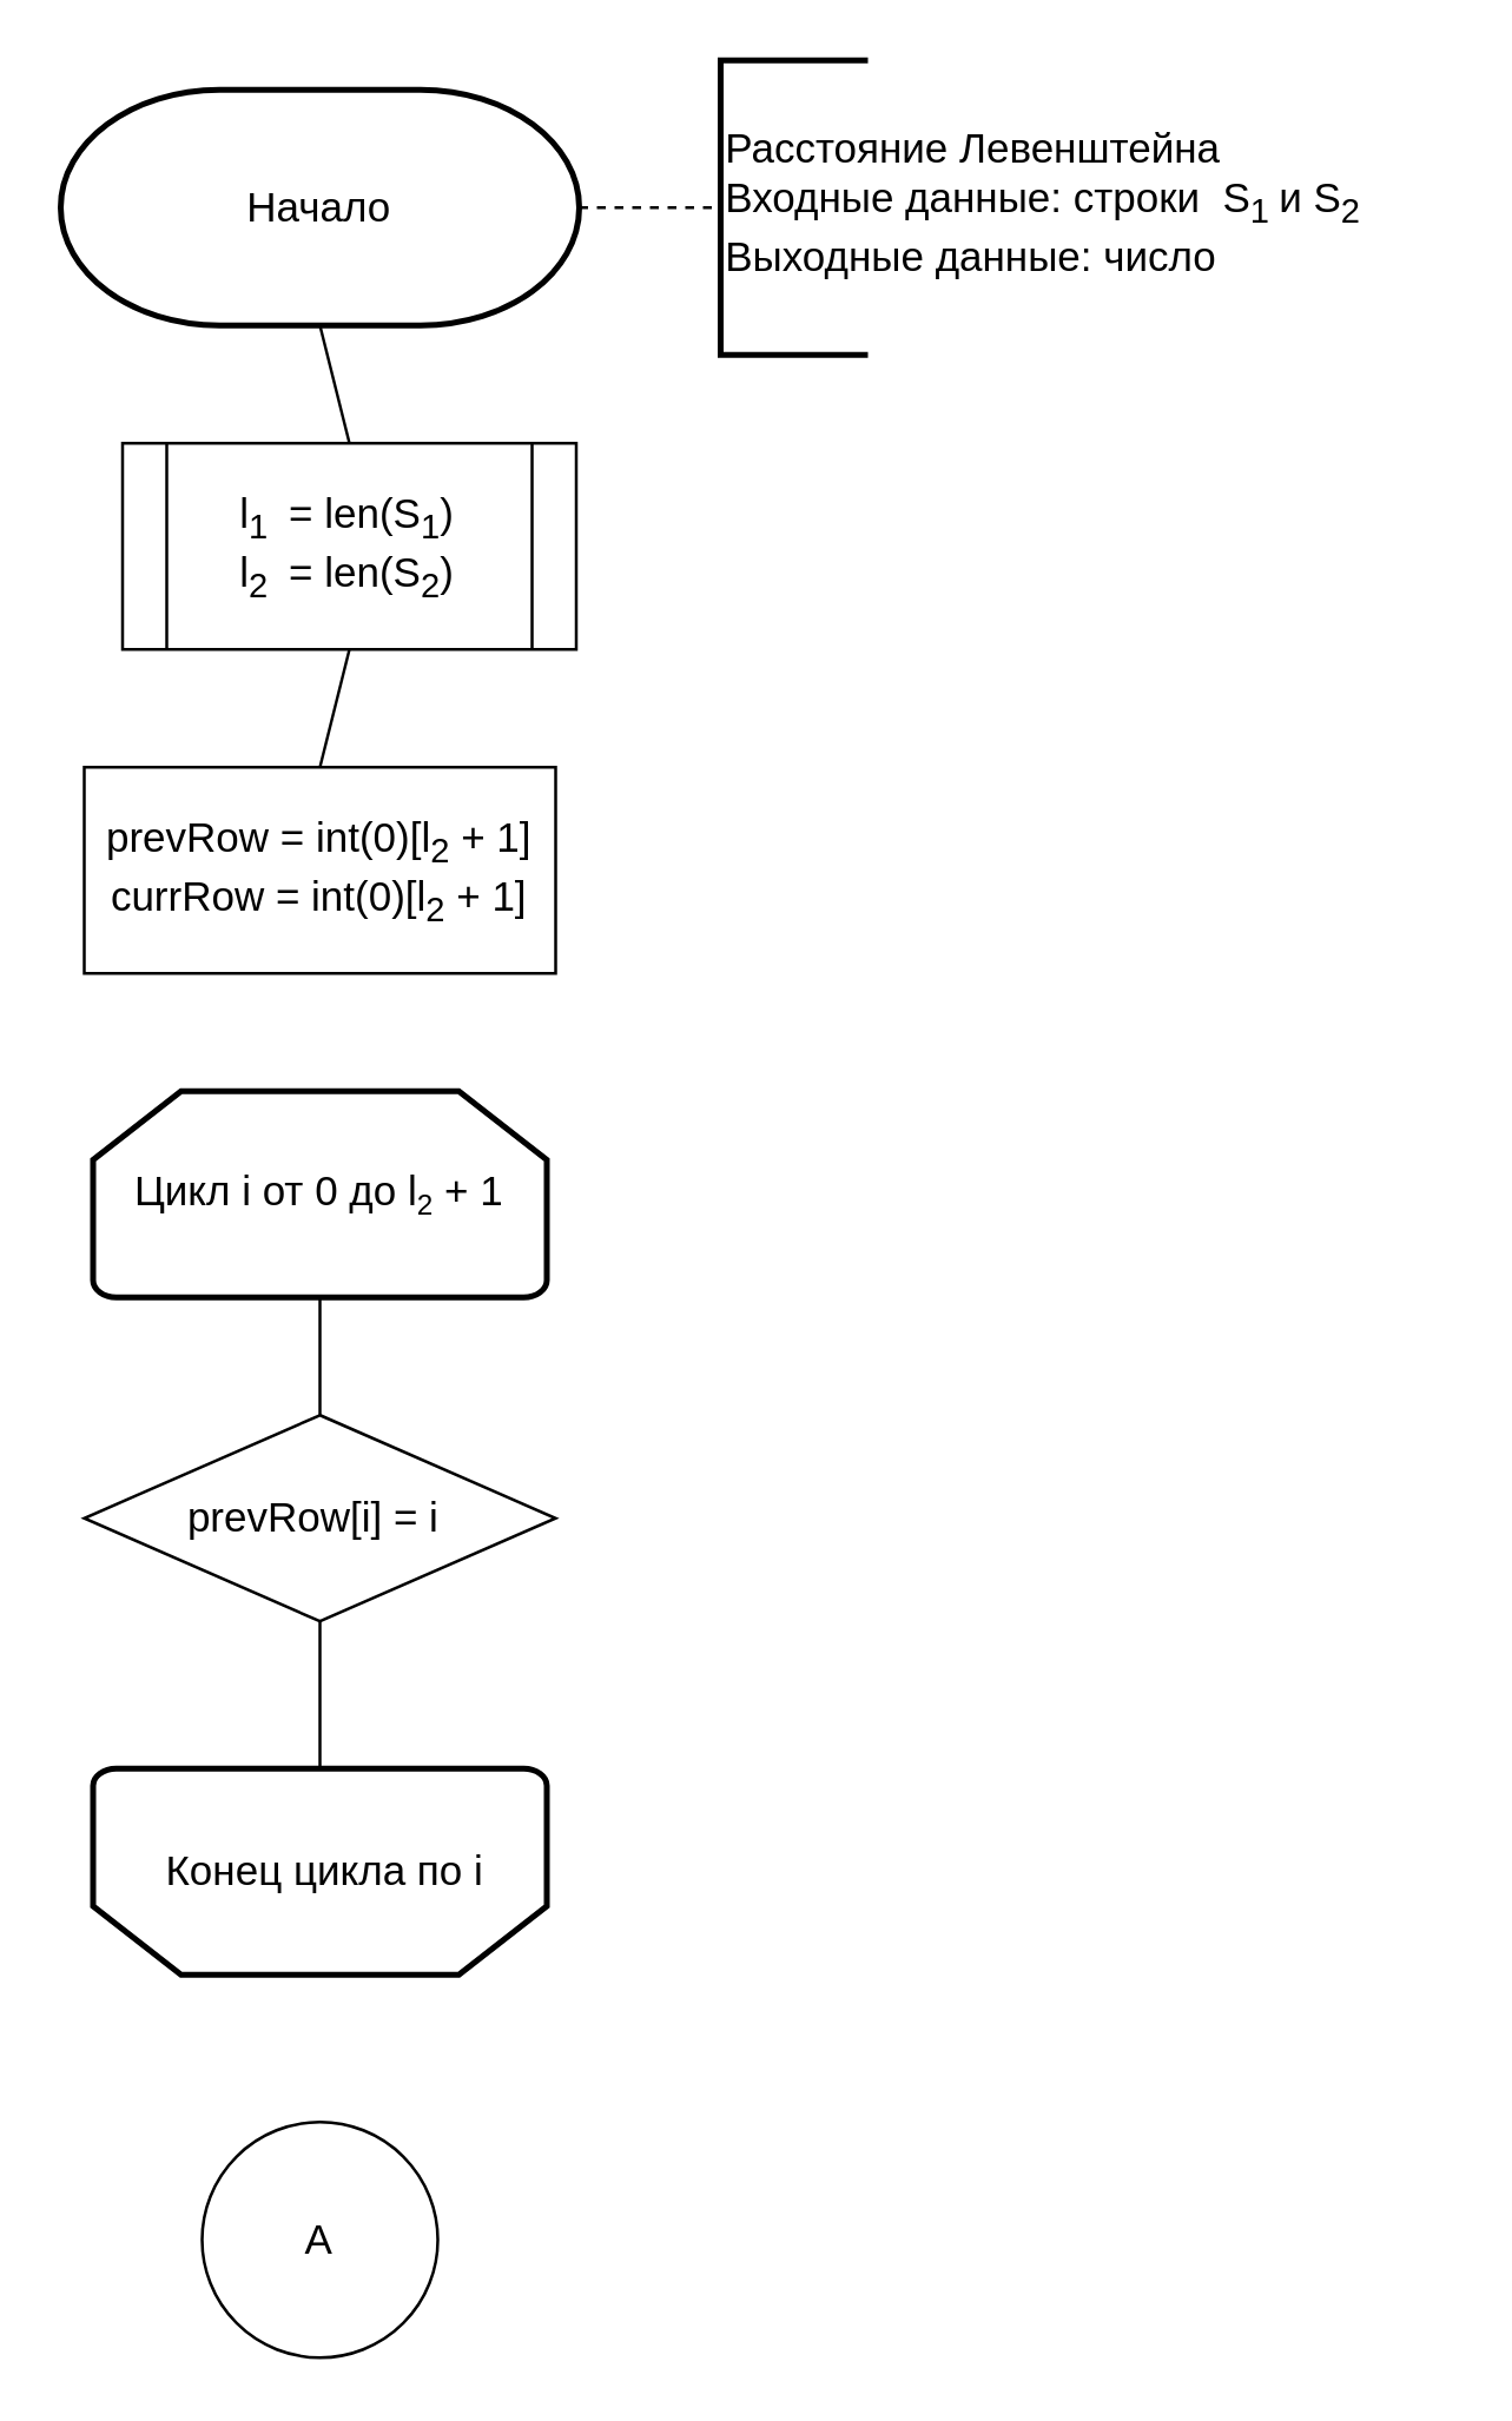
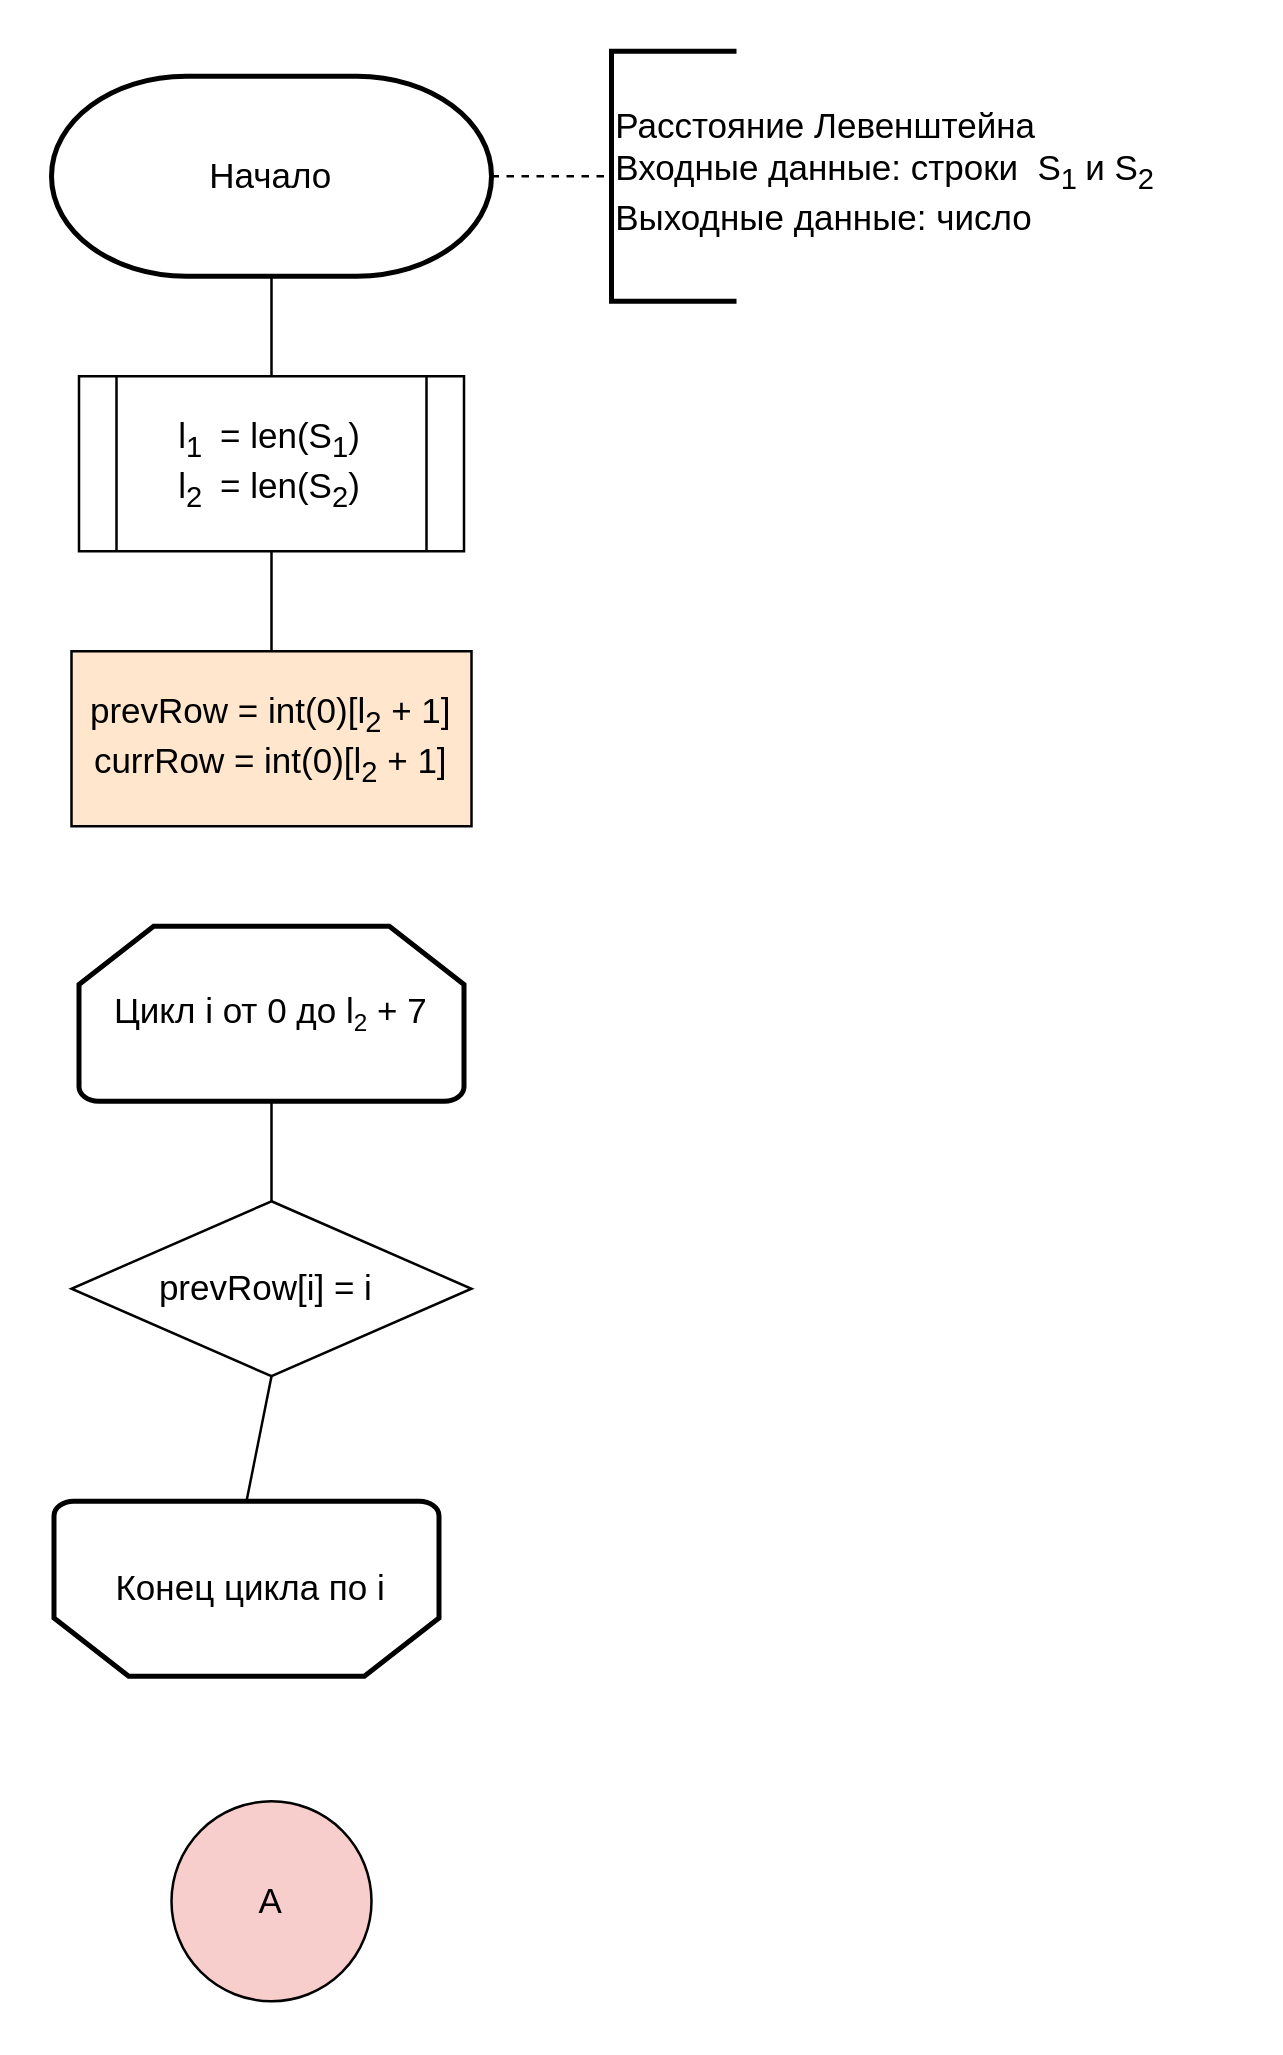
- <mxCell id="5" value="&lt;font style=&quot;font-size: 14px;&quot;&gt;l&lt;sub&gt;1&amp;nbsp;&lt;/sub&gt;&amp;nbsp;= len(S&lt;sub style=&quot;&quot;&gt;1&lt;/sub&gt;)&lt;br&gt;l&lt;sub&gt;2&amp;nbsp;&lt;/sub&gt;&amp;nbsp;= len(S&lt;sub&gt;2&lt;/sub&gt;)&lt;br&gt;&lt;/font&gt;" style="shape=process;whiteSpace=wrap;html=1;backgroundOutline=1;" vertex="1" parent="1"><mxGeometry x="41" y="150" width="154" height="70" as="geometry" /></mxCell>
+ <mxCell id="5" value="&lt;font style=&quot;font-size: 14px;&quot;&gt;l&lt;sub&gt;1&amp;nbsp;&lt;/sub&gt;&amp;nbsp;= len(S&lt;sub style=&quot;&quot;&gt;1&lt;/sub&gt;)&lt;br&gt;l&lt;sub&gt;2&amp;nbsp;&lt;/sub&gt;&amp;nbsp;= len(S&lt;sub&gt;2&lt;/sub&gt;)&lt;br&gt;&lt;/font&gt;" style="shape=process;whiteSpace=wrap;html=1;backgroundOutline=1;" vertex="1" parent="1"><mxGeometry x="31" y="150" width="154" height="70" as="geometry" /></mxCell>
- <mxCell id="7" value="&lt;font style=&quot;font-size: 14px;&quot;&gt;prevRow = int(0)[l&lt;sub&gt;2&lt;/sub&gt;&amp;nbsp;+ 1]&lt;br&gt;currRow = int(0)[l&lt;sub&gt;2&lt;/sub&gt;&amp;nbsp;+ 1]&lt;/font&gt;" style="rounded=0;whiteSpace=wrap;html=1;" vertex="1" parent="1"><mxGeometry x="28" y="260" width="160" height="70" as="geometry" /></mxCell>
+ <mxCell id="7" value="&lt;font style=&quot;font-size: 14px;&quot;&gt;prevRow = int(0)[l&lt;sub&gt;2&lt;/sub&gt;&amp;nbsp;+ 1]&lt;br&gt;currRow = int(0)[l&lt;sub&gt;2&lt;/sub&gt;&amp;nbsp;+ 1]&lt;/font&gt;" style="rounded=0;whiteSpace=wrap;html=1;fillColor=#ffe6cc;" vertex="1" parent="1"><mxGeometry x="28" y="260" width="160" height="70" as="geometry" /></mxCell>
- <mxCell id="9" value="&lt;font style=&quot;font-size: 14px;&quot;&gt;Цикл i от 0 до l&lt;/font&gt;&lt;font style=&quot;&quot;&gt;&lt;span style=&quot;font-size: 11.667px;&quot;&gt;&lt;sub&gt;2&lt;/sub&gt;&lt;/span&gt;&lt;span style=&quot;font-size: 14px;&quot;&gt;&amp;nbsp;+ 1&lt;/span&gt;&lt;/font&gt;" style="strokeWidth=2;html=1;shape=mxgraph.flowchart.loop_limit;whiteSpace=wrap;" vertex="1" parent="1"><mxGeometry x="31" y="370" width="154" height="70" as="geometry" /></mxCell>
+ <mxCell id="9" value="&lt;font style=&quot;font-size: 14px;&quot;&gt;Цикл i от 0 до l&lt;/font&gt;&lt;font style=&quot;&quot;&gt;&lt;span style=&quot;font-size: 11.667px;&quot;&gt;&lt;sub&gt;2&lt;/sub&gt;&lt;/span&gt;&lt;span style=&quot;font-size: 14px;&quot;&gt;&amp;nbsp;+ 7&lt;/span&gt;&lt;/font&gt;" style="strokeWidth=2;html=1;shape=mxgraph.flowchart.loop_limit;whiteSpace=wrap;" vertex="1" parent="1"><mxGeometry x="31" y="370" width="154" height="70" as="geometry" /></mxCell>
- <mxCell id="12" value="&lt;font style=&quot;font-size: 14px;&quot;&gt;&amp;nbsp;Конец цикла по i&lt;/font&gt;" style="strokeWidth=2;html=1;shape=mxgraph.flowchart.loop_limit;whiteSpace=wrap;direction=west;" vertex="1" parent="1"><mxGeometry x="31" y="600" width="154" height="70" as="geometry" /></mxCell>
+ <mxCell id="12" value="&lt;font style=&quot;font-size: 14px;&quot;&gt;&amp;nbsp;Конец цикла по i&lt;/font&gt;" style="strokeWidth=2;html=1;shape=mxgraph.flowchart.loop_limit;whiteSpace=wrap;direction=west;" vertex="1" parent="1"><mxGeometry x="21" y="600" width="154" height="70" as="geometry" /></mxCell>
- <mxCell id="14" value="&lt;font style=&quot;font-size: 14px;&quot;&gt;A&lt;/font&gt;" style="ellipse;whiteSpace=wrap;html=1;aspect=fixed;" vertex="1" parent="1"><mxGeometry x="68" y="720" width="80" height="80" as="geometry" /></mxCell>
+ <mxCell id="14" value="&lt;font style=&quot;font-size: 14px;&quot;&gt;A&lt;/font&gt;" style="ellipse;whiteSpace=wrap;html=1;aspect=fixed;fillColor=#f8cecc;" vertex="1" parent="1"><mxGeometry x="68" y="720" width="80" height="80" as="geometry" /></mxCell>
